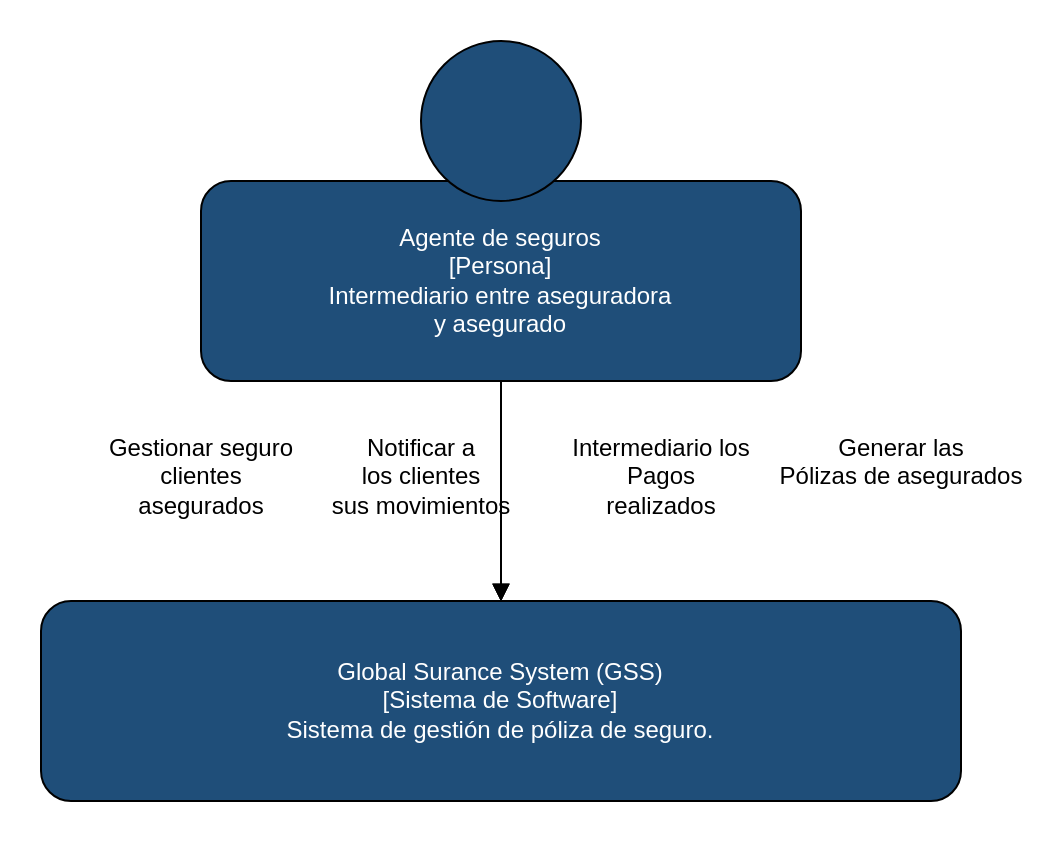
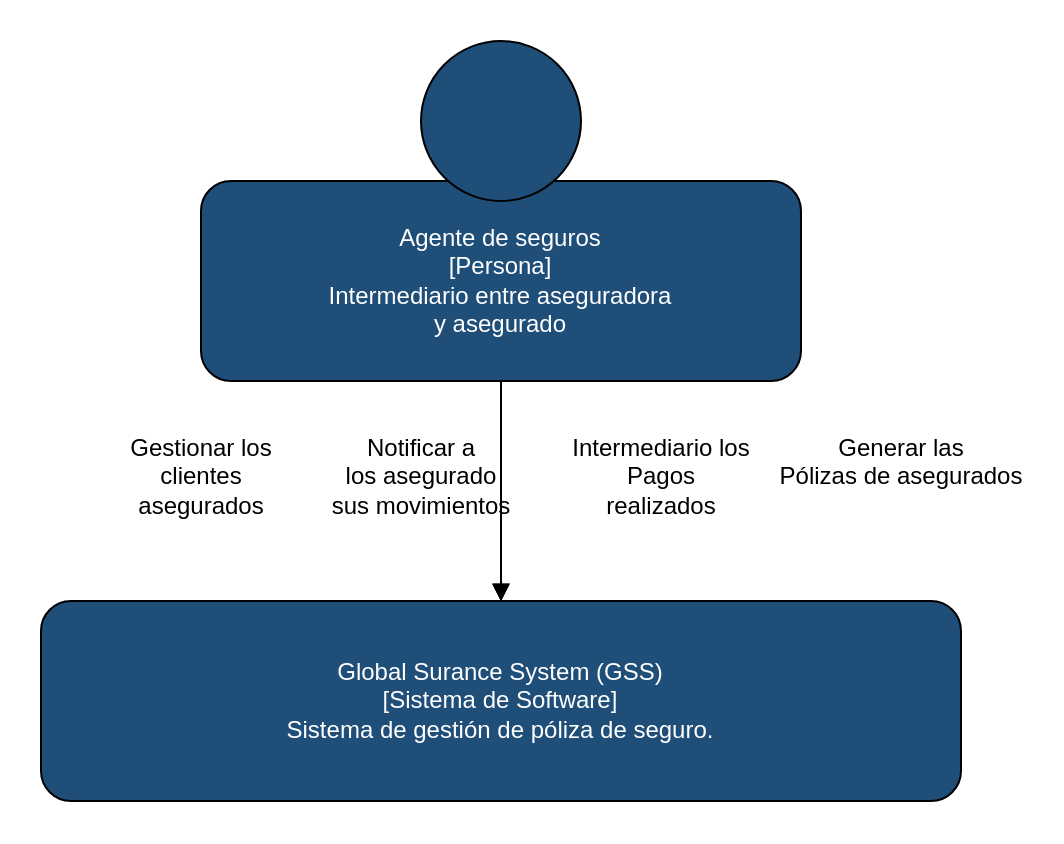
- <mxCell id="8" value="Gestionar seguro&#10;clientes&#10;asegurados" style="text;html=1;strokeColor=none;fillColor=none;align=center;" parent="1" vertex="1"><mxGeometry x="50" y="210" width="100" height="60" as="geometry" /></mxCell>
+ <mxCell id="8" value="Gestionar los&#10;clientes&#10;asegurados" style="text;html=1;strokeColor=none;fillColor=none;align=center;" parent="1" vertex="1"><mxGeometry x="50" y="210" width="100" height="60" as="geometry" /></mxCell>
- <mxCell id="9" value="Notificar a&#10;los clientes&#10;sus movimientos" style="text;html=1;strokeColor=none;fillColor=none;align=center;" parent="1" vertex="1"><mxGeometry x="150" y="210" width="120" height="60" as="geometry" /></mxCell>
+ <mxCell id="9" value="Notificar a&#10;los asegurado&#10;sus movimientos" style="text;html=1;strokeColor=none;fillColor=none;align=center;" parent="1" vertex="1"><mxGeometry x="150" y="210" width="120" height="60" as="geometry" /></mxCell>
